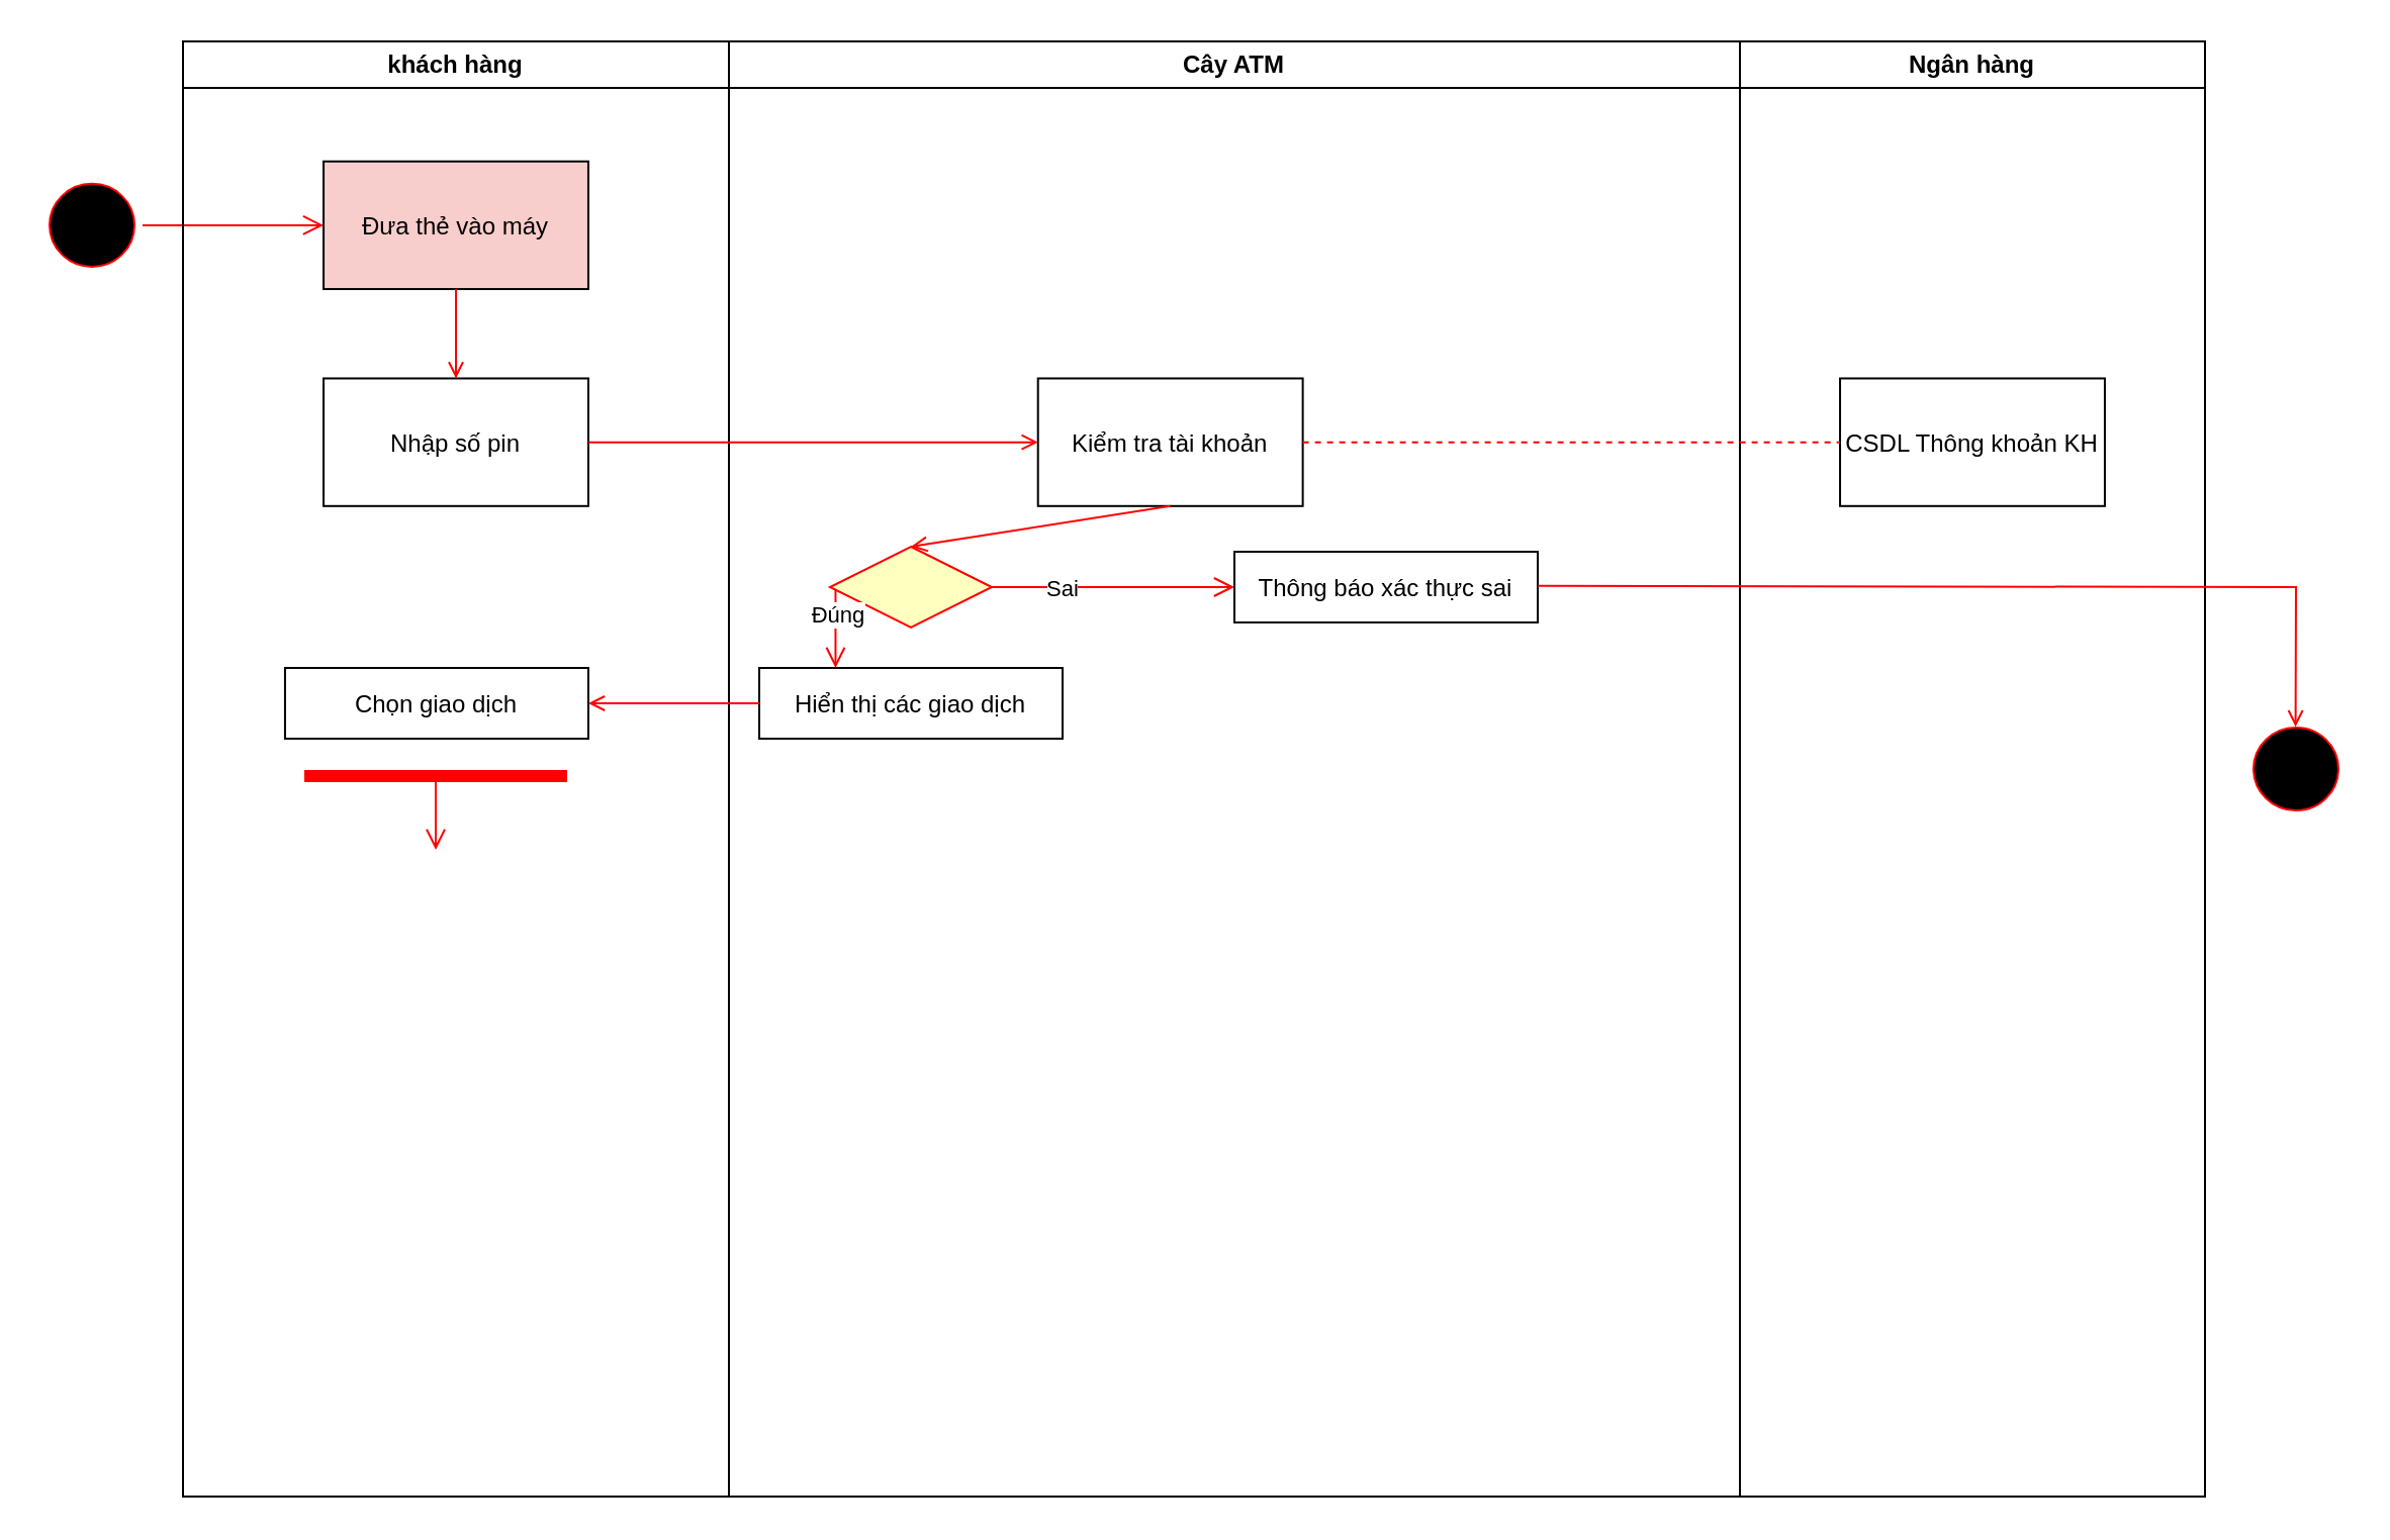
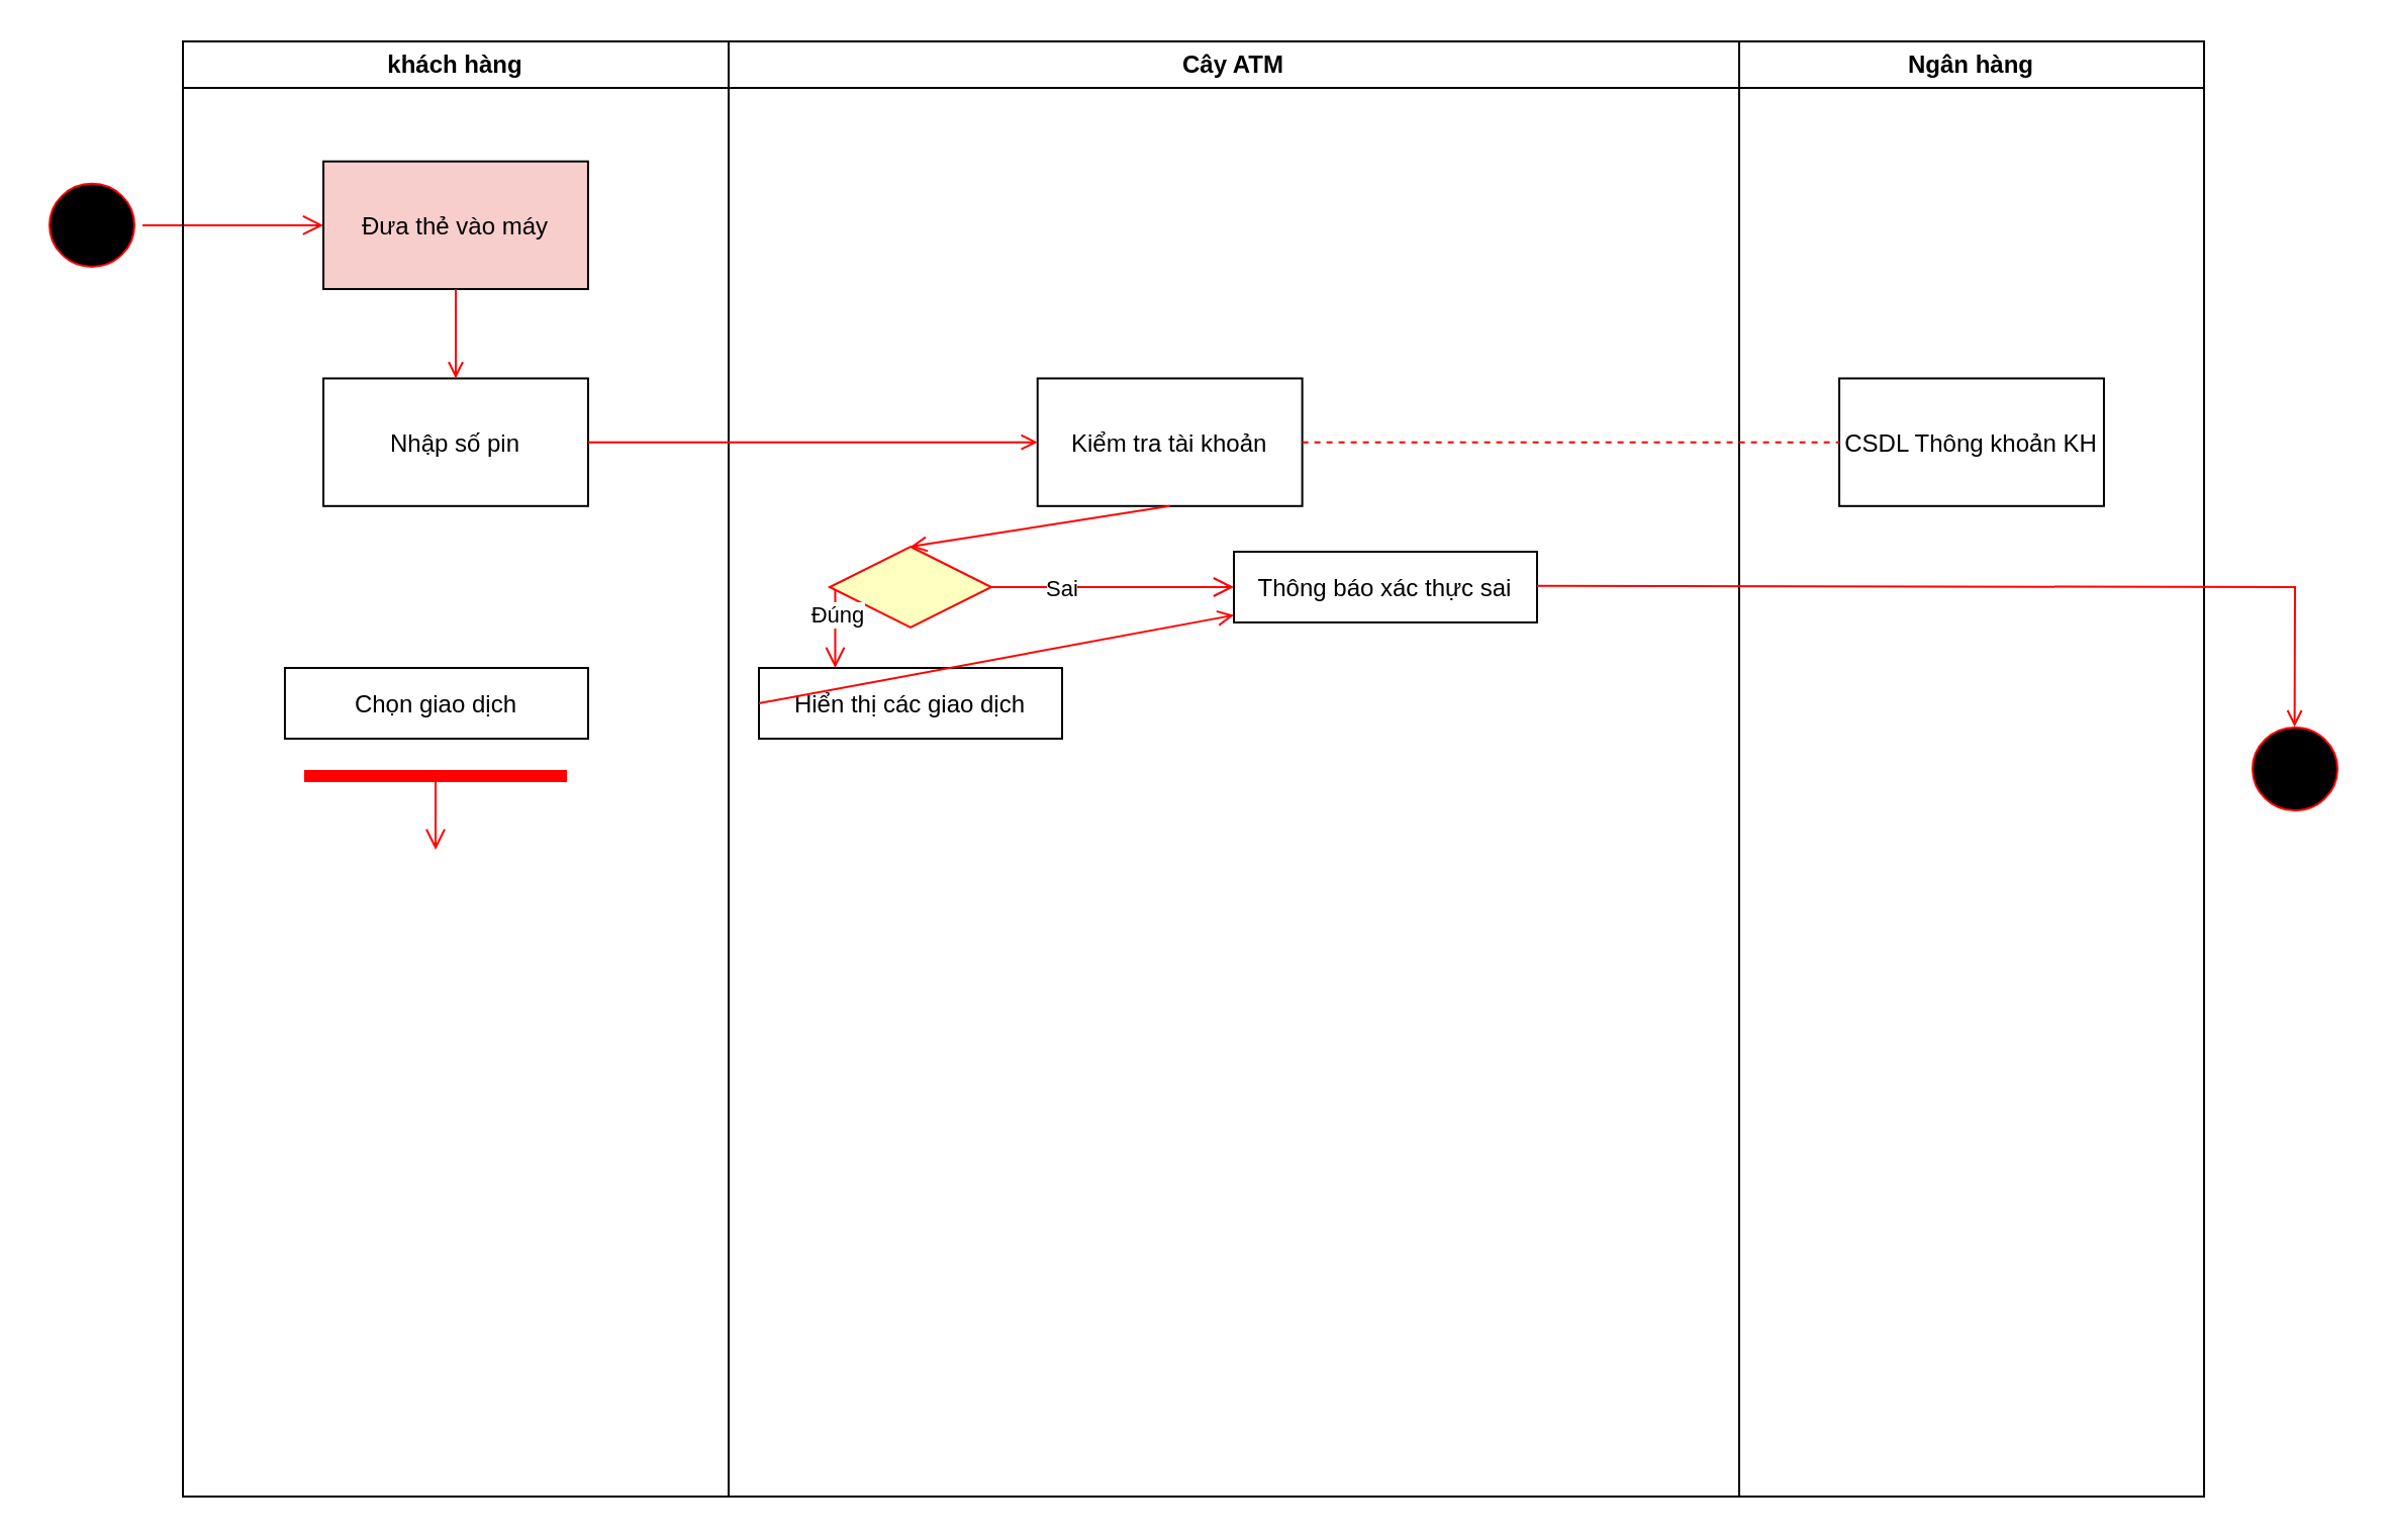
- <mxCell id="23" value="" style="endArrow=open;strokeColor=#FF0000;endFill=1;rounded=0;exitX=0;exitY=0.5;exitDx=0;exitDy=0;entryX=1;entryY=0.5;entryDx=0;entryDy=0;" edge="1" parent="4" source="17" target="9"><mxGeometry relative="1" as="geometry"><mxPoint x="210" y="208" as="sourcePoint" /><mxPoint x="200" y="330" as="targetPoint" /></mxGeometry></mxCell>
+ <mxCell id="23" value="" style="endArrow=open;strokeColor=#FF0000;endFill=1;rounded=0;exitX=0;exitY=0.5;exitDx=0;exitDy=0;" edge="1" parent="4" source="17" target="16"><mxGeometry relative="1" as="geometry"><mxPoint x="210" y="208" as="sourcePoint" /><mxPoint x="200" y="330" as="targetPoint" /></mxGeometry></mxCell>
